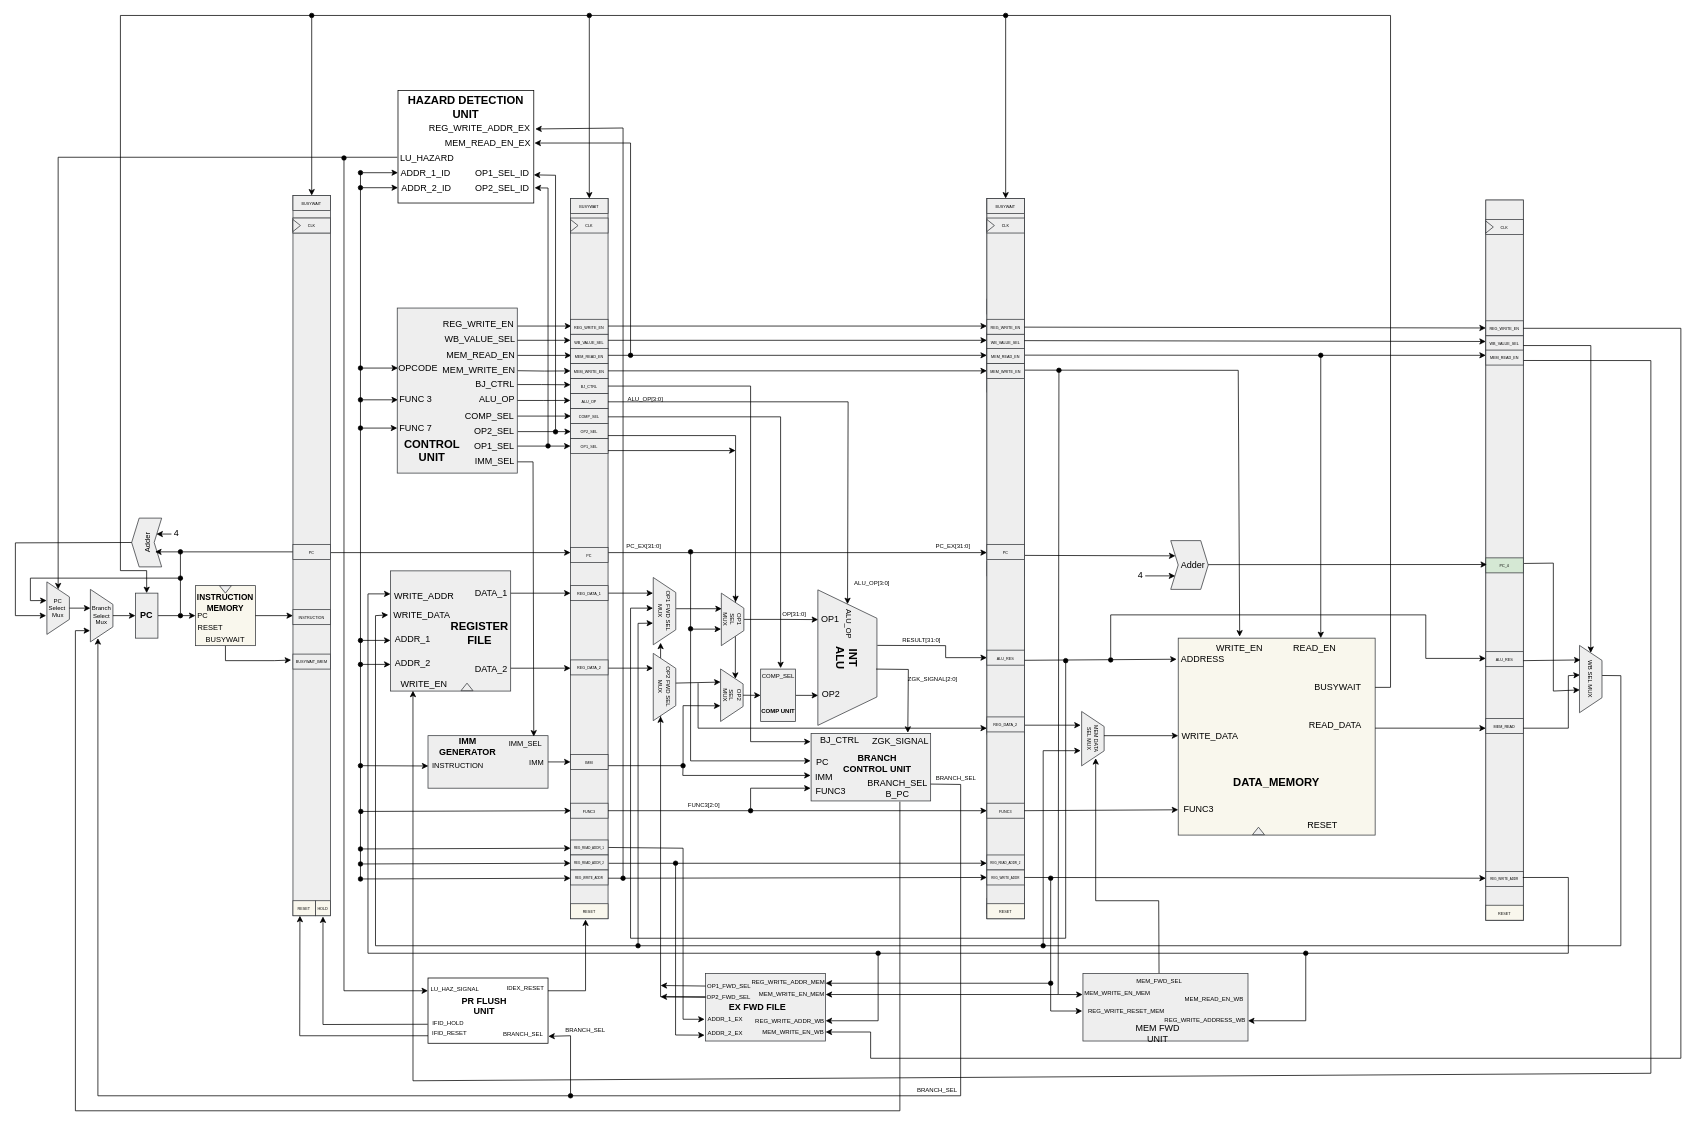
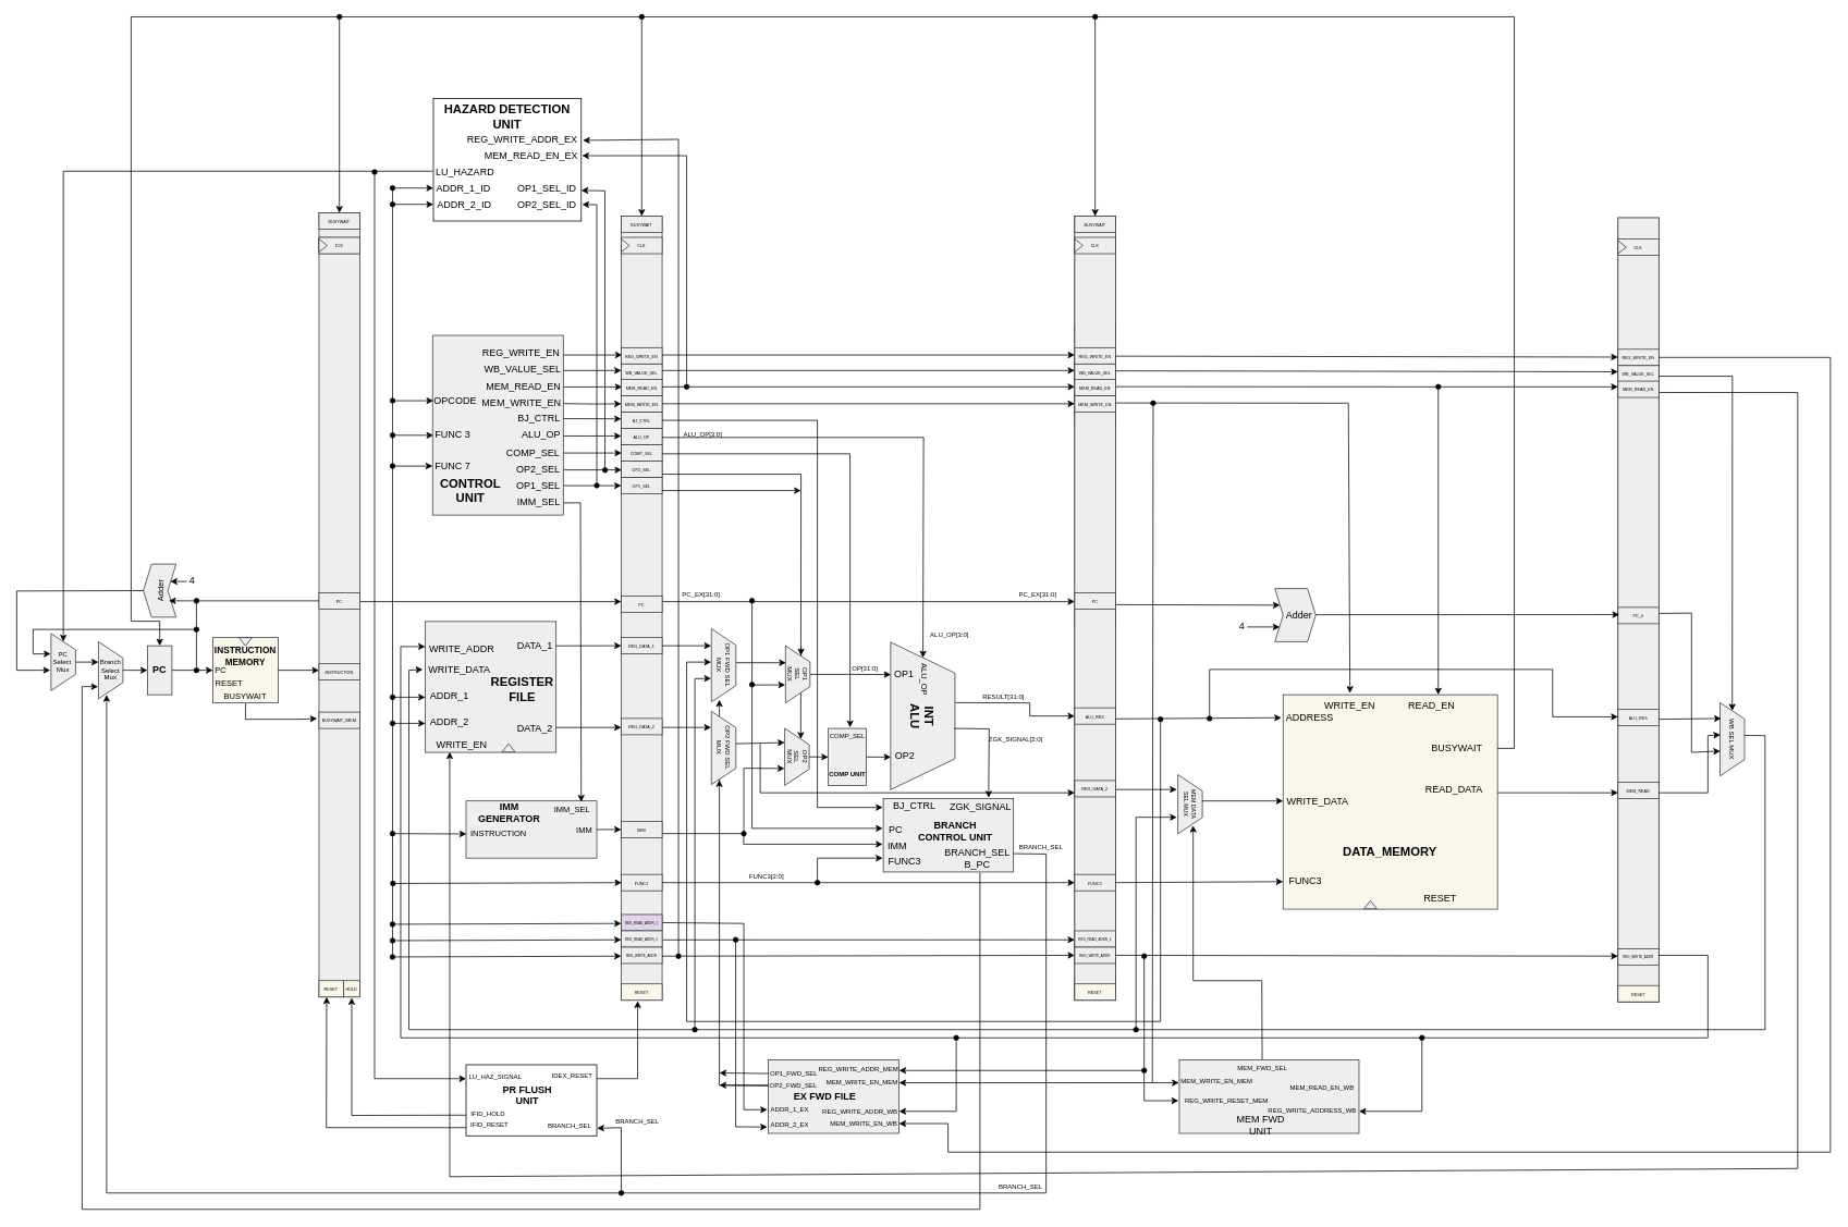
- <mxCell id="190" value="&lt;div style=&quot;line-height: 40%;&quot;&gt;&lt;font style=&quot;font-size: 5px;&quot; color=&quot;#000000&quot;&gt;PC_4&lt;/font&gt;&lt;/div&gt;" style="rounded=0;whiteSpace=wrap;html=1;fillColor=#d5e8d4;strokeColor=#36393d;horizontal=1;" vertex="1" parent="183"><mxGeometry y="477" width="50" height="20" as="geometry" /></mxCell>
+ <mxCell id="190" value="&lt;div style=&quot;line-height: 40%;&quot;&gt;&lt;font style=&quot;font-size: 5px;&quot; color=&quot;#000000&quot;&gt;PC_4&lt;/font&gt;&lt;/div&gt;" style="rounded=0;whiteSpace=wrap;html=1;fillColor=#eeeeee;strokeColor=#36393d;horizontal=1;" vertex="1" parent="183"><mxGeometry y="477" width="50" height="20" as="geometry" /></mxCell>
- <mxCell id="137" value="&lt;div style=&quot;line-height: 40%; font-size: 4px;&quot;&gt;&lt;font style=&quot;font-size: 4px;&quot; color=&quot;#000000&quot;&gt;REG_READ_ADDR_&lt;/font&gt;&lt;font style=&quot;font-size: 4px;&quot; color=&quot;#000000&quot;&gt;1&lt;/font&gt;&lt;/div&gt;" style="rounded=0;whiteSpace=wrap;html=1;fillColor=#eeeeee;strokeColor=#36393d;horizontal=1;" vertex="1" parent="123"><mxGeometry y="855" width="50" height="20" as="geometry" /></mxCell>
+ <mxCell id="137" value="&lt;div style=&quot;line-height: 40%; font-size: 4px;&quot;&gt;&lt;font style=&quot;font-size: 4px;&quot; color=&quot;#000000&quot;&gt;REG_READ_ADDR_&lt;/font&gt;&lt;font style=&quot;font-size: 4px;&quot; color=&quot;#000000&quot;&gt;1&lt;/font&gt;&lt;/div&gt;" style="rounded=0;whiteSpace=wrap;html=1;fillColor=#e1d5e7;strokeColor=#36393d;horizontal=1;" vertex="1" parent="123"><mxGeometry y="855" width="50" height="20" as="geometry" /></mxCell>
